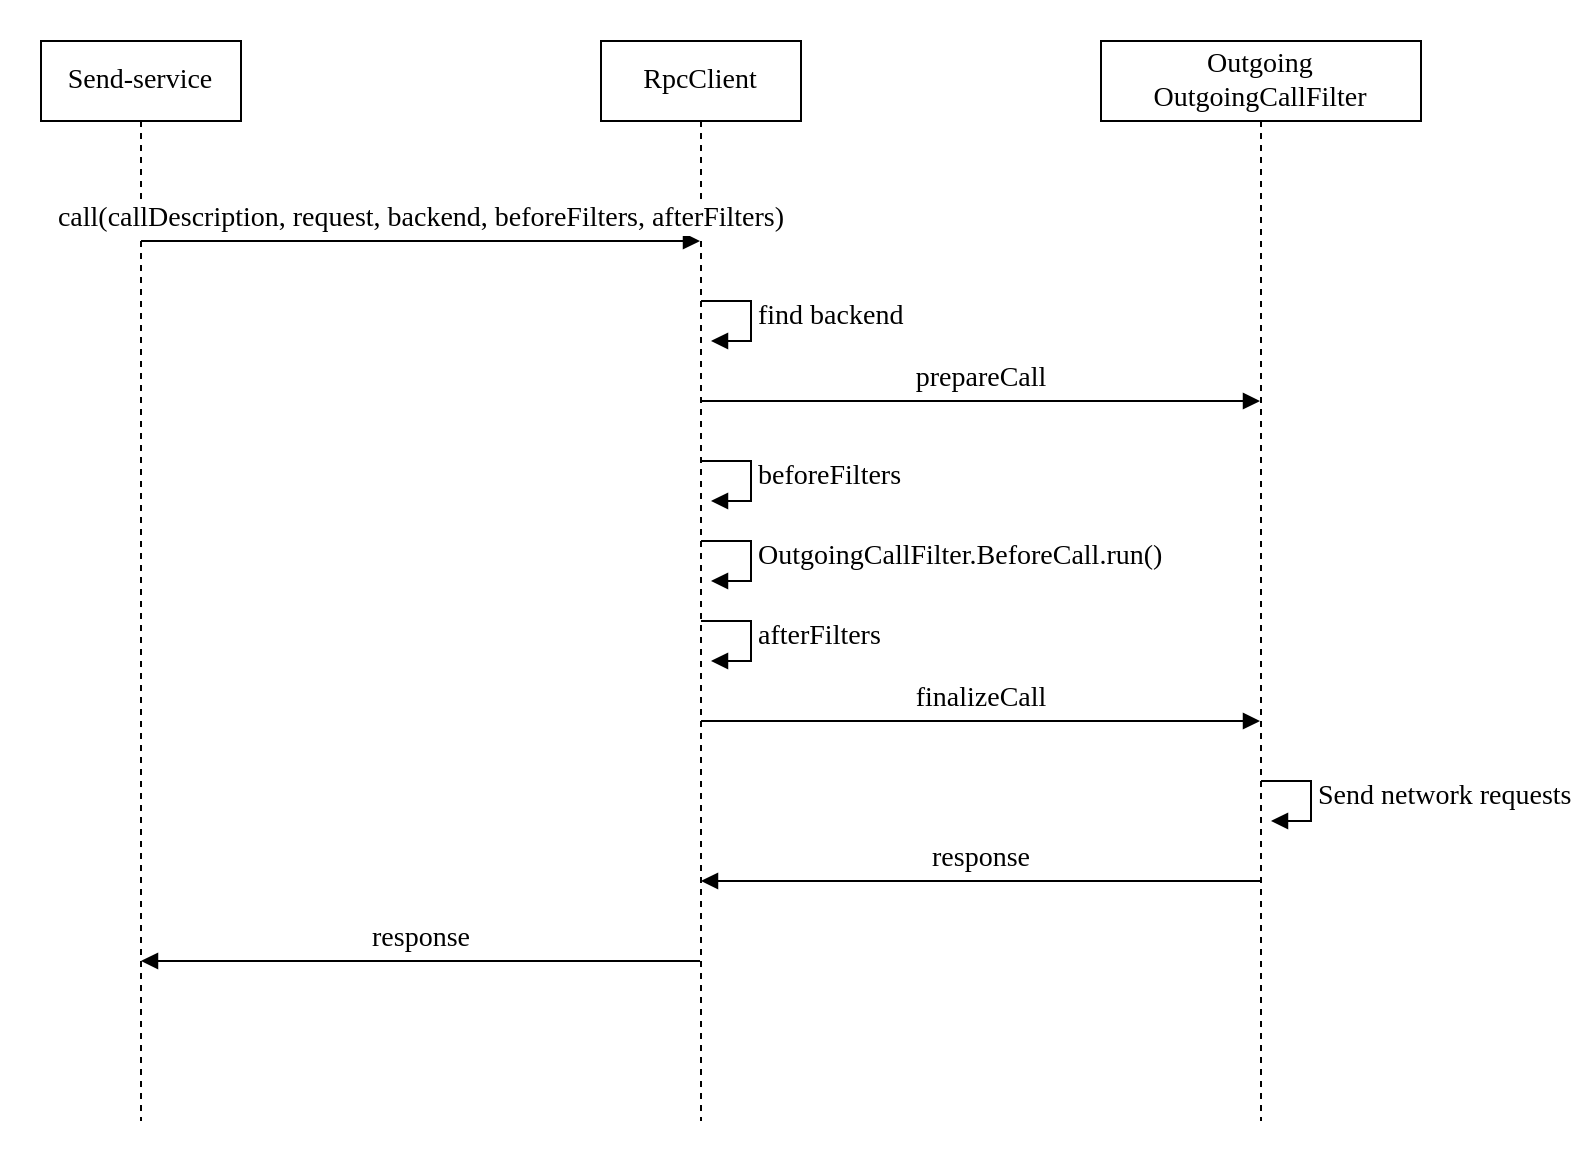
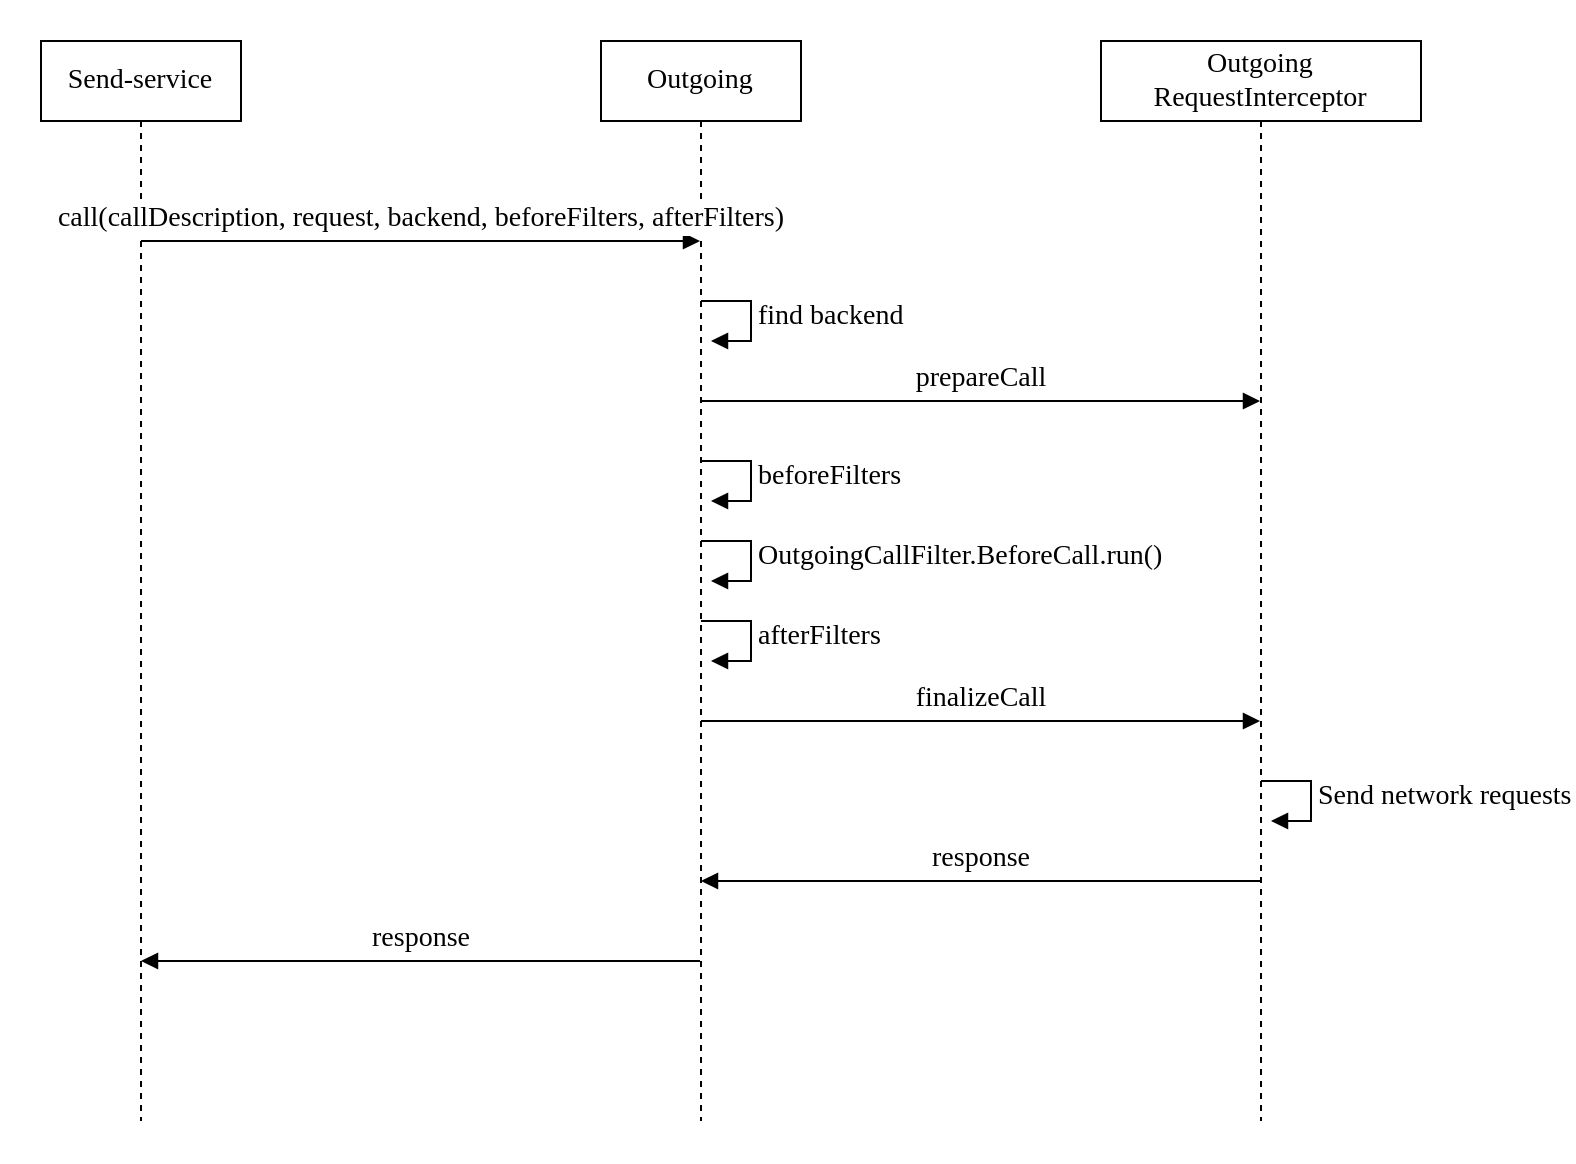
- <mxCell id="4" value="RpcClient" style="shape=umlLifeline;perimeter=lifelinePerimeter;whiteSpace=wrap;html=1;container=1;collapsible=0;recursiveResize=0;outlineConnect=0;fontFamily=IBM Plex Sans;fontSize=14;align=center;" vertex="1" parent="1"><mxGeometry x="300" y="20" width="100" height="540" as="geometry" /></mxCell>
+ <mxCell id="4" value="Outgoing" style="shape=umlLifeline;perimeter=lifelinePerimeter;whiteSpace=wrap;html=1;container=1;collapsible=0;recursiveResize=0;outlineConnect=0;fontFamily=IBM Plex Sans;fontSize=14;align=center;" vertex="1" parent="1"><mxGeometry x="300" y="20" width="100" height="540" as="geometry" /></mxCell>
- <mxCell id="3" value="Outgoing&lt;br&gt;OutgoingCallFilter" style="shape=umlLifeline;perimeter=lifelinePerimeter;whiteSpace=wrap;html=1;container=1;collapsible=0;recursiveResize=0;outlineConnect=0;fontFamily=IBM Plex Sans;fontSize=14;align=center;" vertex="1" parent="1"><mxGeometry x="550" y="20" width="160" height="540" as="geometry" /></mxCell>
+ <mxCell id="3" value="Outgoing&lt;br&gt;RequestInterceptor" style="shape=umlLifeline;perimeter=lifelinePerimeter;whiteSpace=wrap;html=1;container=1;collapsible=0;recursiveResize=0;outlineConnect=0;fontFamily=IBM Plex Sans;fontSize=14;align=center;" vertex="1" parent="1"><mxGeometry x="550" y="20" width="160" height="540" as="geometry" /></mxCell>
